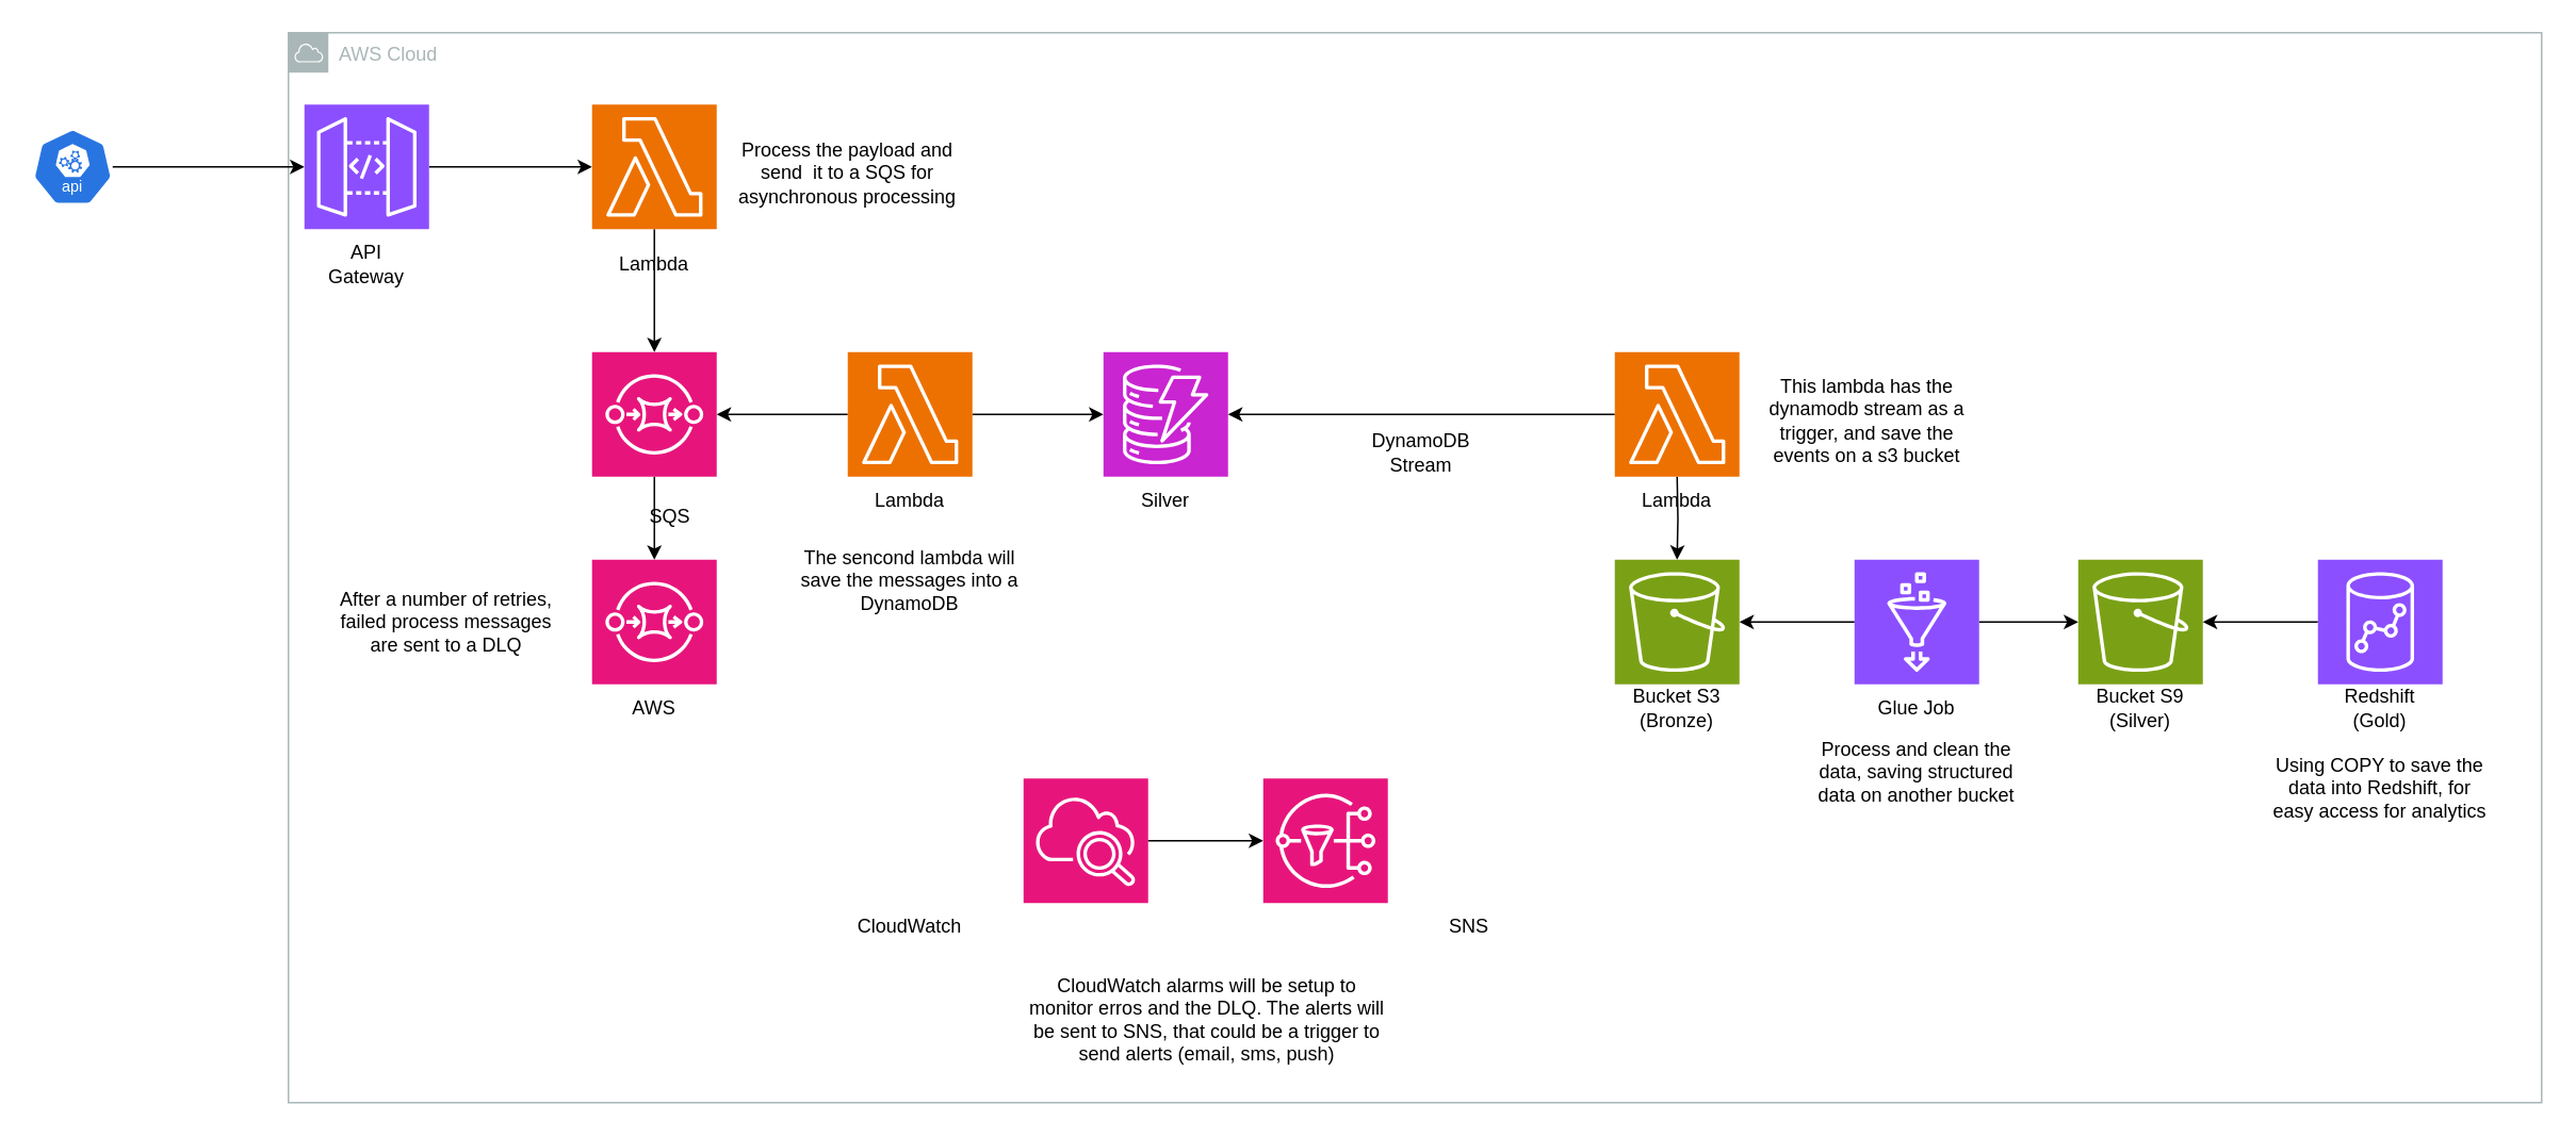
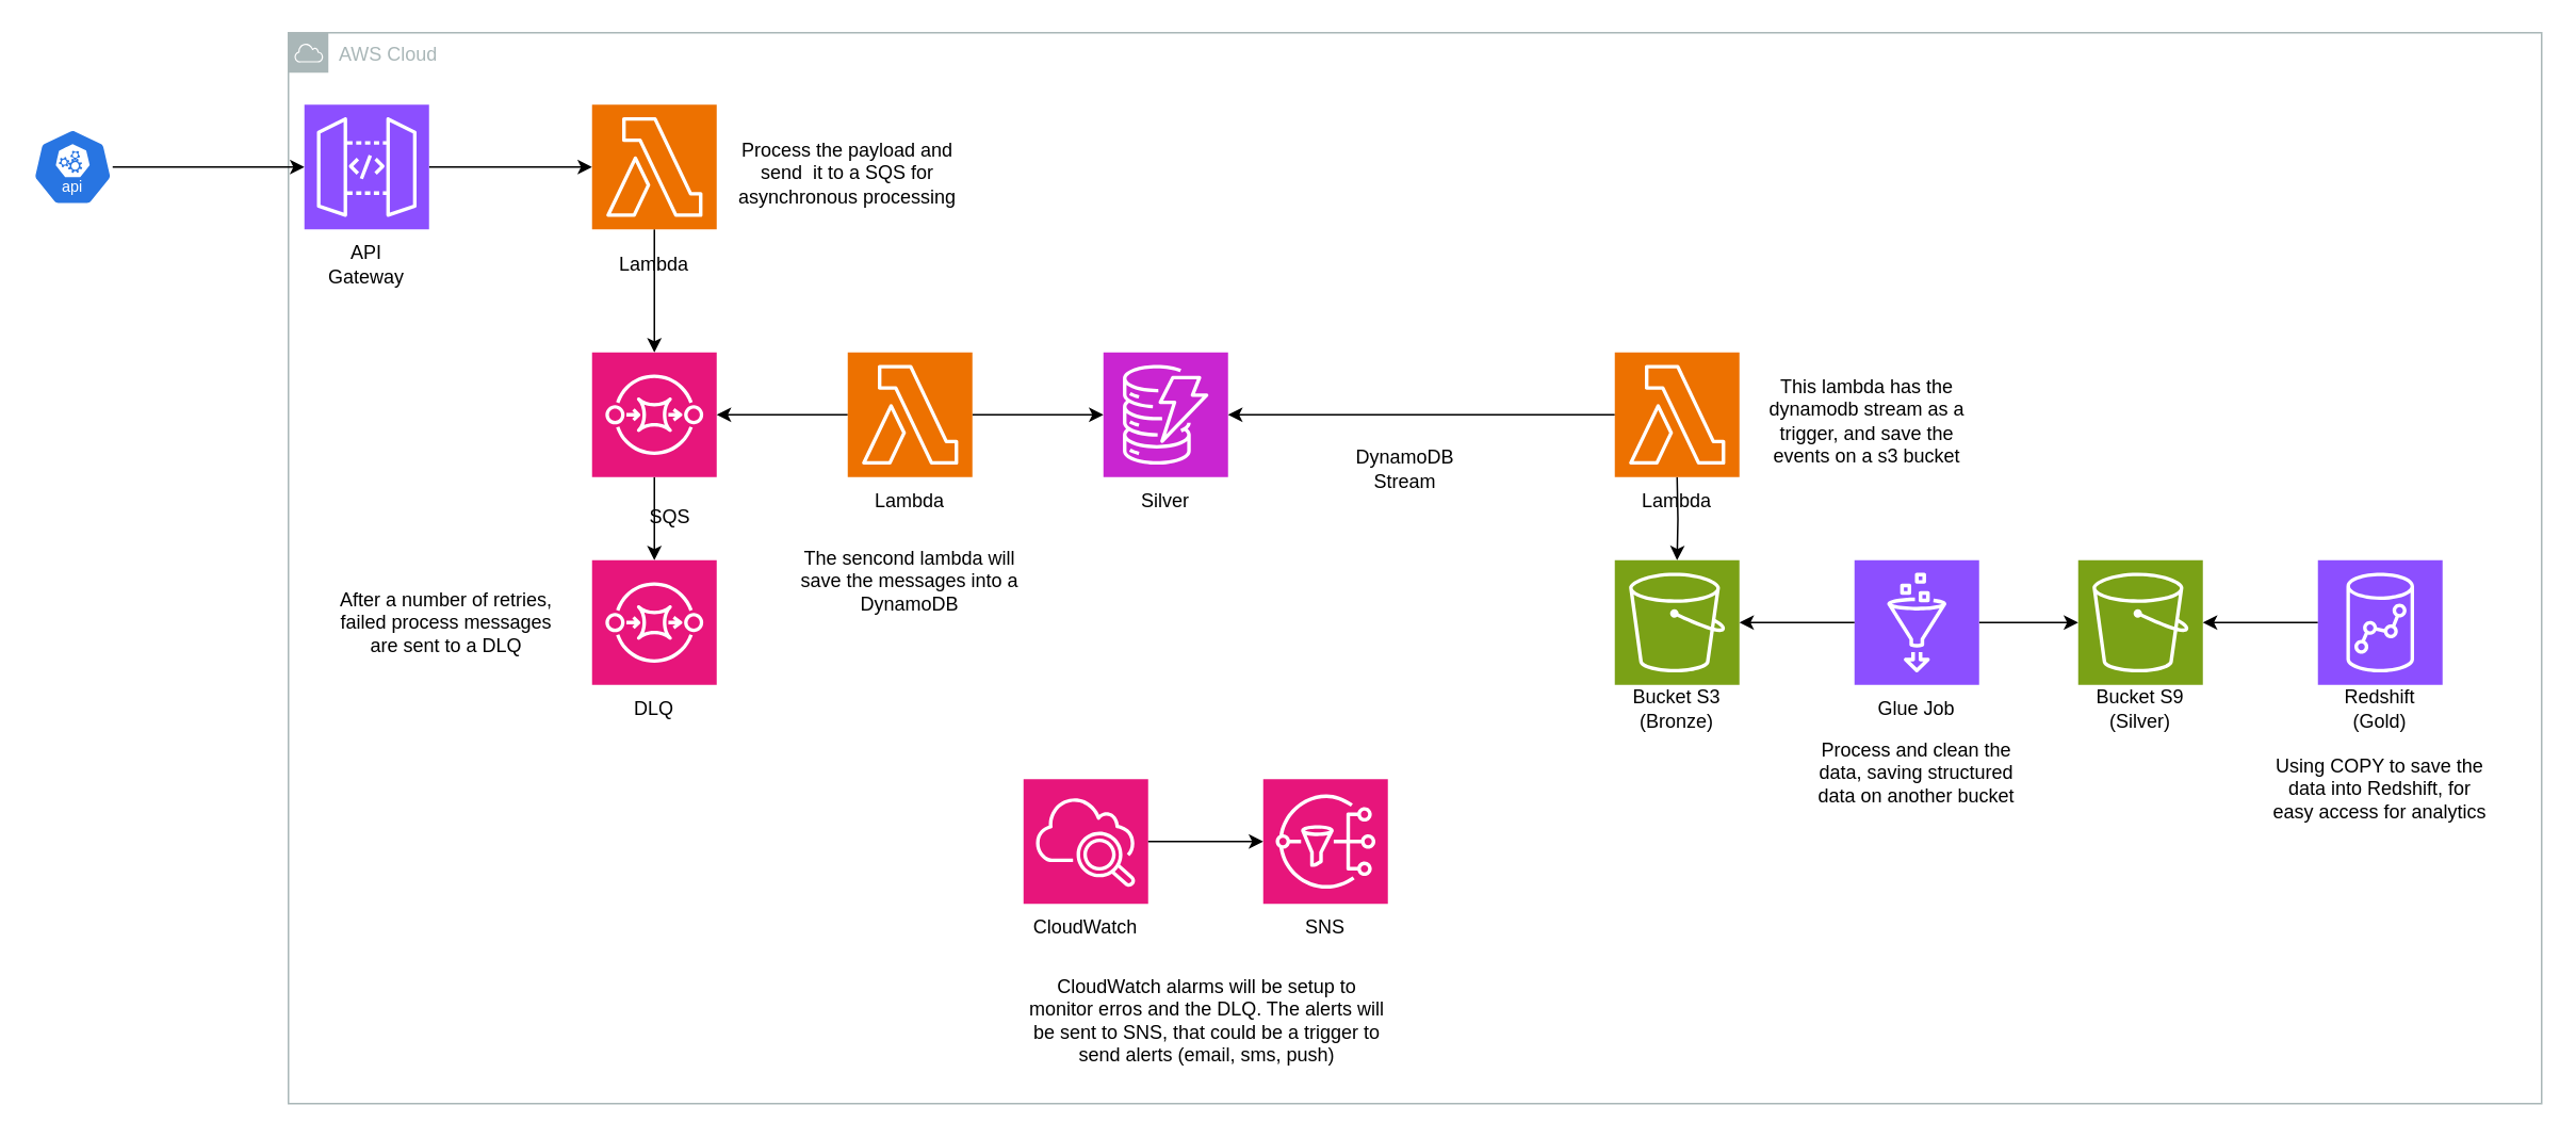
- <mxCell id="35" value="DynamoDB Stream" style="text;strokeColor=none;align=center;fillColor=none;html=1;verticalAlign=middle;whiteSpace=wrap;rounded=0;" vertex="1" parent="1"><mxGeometry x="859" y="268" width="60" height="30" as="geometry" /></mxCell>
+ <mxCell id="35" value="DynamoDB Stream" style="text;strokeColor=none;align=center;fillColor=none;html=1;verticalAlign=middle;whiteSpace=wrap;rounded=0;" vertex="1" parent="1"><mxGeometry x="849" y="278" width="60" height="30" as="geometry" /></mxCell>
- <mxCell id="30" value="AWS" style="text;strokeColor=none;align=center;fillColor=none;html=1;verticalAlign=middle;whiteSpace=wrap;rounded=0;" vertex="1" parent="1"><mxGeometry x="379" y="428" width="60" height="30" as="geometry" /></mxCell>
+ <mxCell id="30" value="DLQ" style="text;strokeColor=none;align=center;fillColor=none;html=1;verticalAlign=middle;whiteSpace=wrap;rounded=0;" vertex="1" parent="1"><mxGeometry x="379" y="428" width="60" height="30" as="geometry" /></mxCell>
- <mxCell id="32" value="CloudWatch" style="text;strokeColor=none;align=center;fillColor=none;html=1;verticalAlign=middle;whiteSpace=wrap;rounded=0;" vertex="1" parent="1"><mxGeometry x="539" y="565" width="60" height="30" as="geometry" /></mxCell>
+ <mxCell id="32" value="CloudWatch" style="text;strokeColor=none;align=center;fillColor=none;html=1;verticalAlign=middle;whiteSpace=wrap;rounded=0;" vertex="1" parent="1"><mxGeometry x="649" y="565" width="60" height="30" as="geometry" /></mxCell>
- <mxCell id="31" value="SNS" style="text;strokeColor=none;align=center;fillColor=none;html=1;verticalAlign=middle;whiteSpace=wrap;rounded=0;" vertex="1" parent="1"><mxGeometry x="889" y="565" width="60" height="30" as="geometry" /></mxCell>
+ <mxCell id="31" value="SNS" style="text;strokeColor=none;align=center;fillColor=none;html=1;verticalAlign=middle;whiteSpace=wrap;rounded=0;" vertex="1" parent="1"><mxGeometry x="799" y="565" width="60" height="30" as="geometry" /></mxCell>
